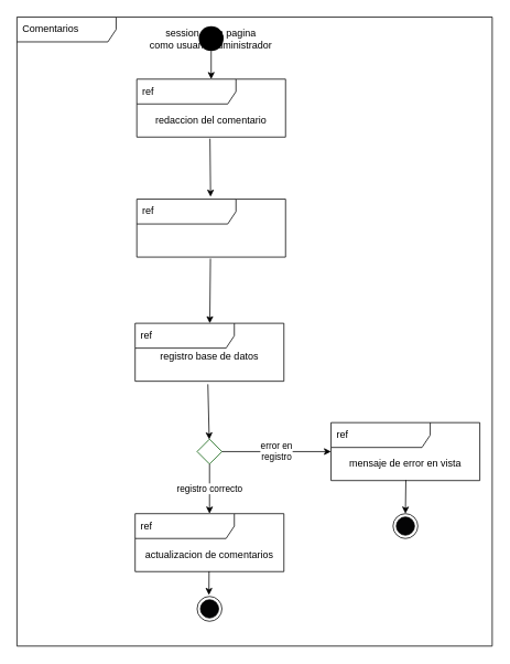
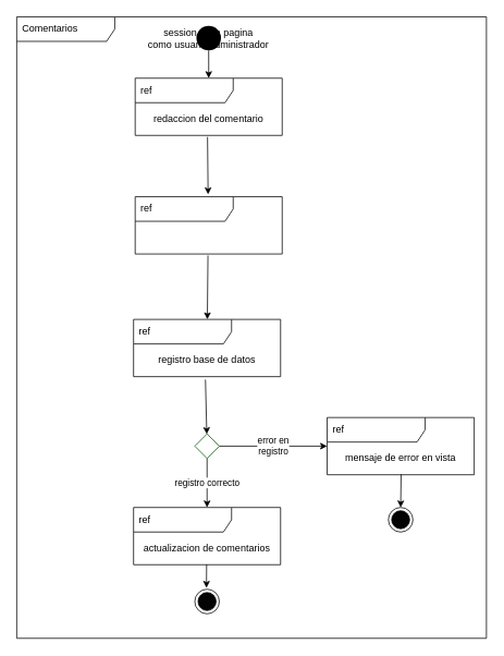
- <mxCell id="11" value="registro base de datos" style="text;html=1;strokeColor=none;fillColor=none;align=center;verticalAlign=middle;whiteSpace=wrap;rounded=0;" vertex="1" parent="1"><mxGeometry x="173" y="415" width="160" height="30" as="geometry" /></mxCell>
+ <mxCell id="11" value="registro base de datos" style="text;html=1;strokeColor=none;fillColor=none;align=center;verticalAlign=middle;whiteSpace=wrap;rounded=0;" vertex="1" parent="1"><mxGeometry x="173" y="425" width="160" height="30" as="geometry" /></mxCell>
